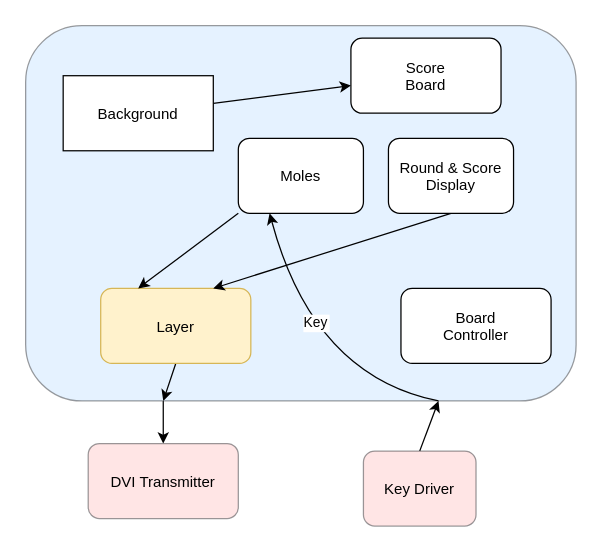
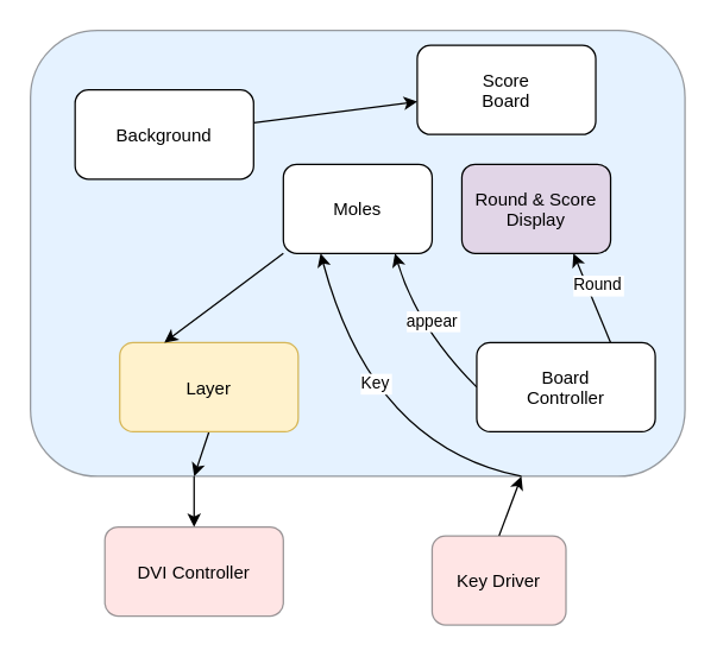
- <mxCell id="20" value="Background" style="rounded=0;" vertex="1" parent="1"><mxGeometry x="50" y="60" width="120" height="60" as="geometry" /></mxCell>
+ <mxCell id="20" value="Background" style="rounded=1;" vertex="1" parent="1"><mxGeometry x="50" y="60" width="120" height="60" as="geometry" /></mxCell>
- <mxCell id="12" value="Round &amp; Score&#10;Display" style="rounded=1;" vertex="1" parent="1"><mxGeometry x="310" y="110" width="100" height="60" as="geometry" /></mxCell>
+ <mxCell id="12" value="Round &amp; Score&#10;Display" style="rounded=1;fillColor=#e1d5e7;" vertex="1" parent="1"><mxGeometry x="310" y="110" width="100" height="60" as="geometry" /></mxCell>
- <mxCell id="11" value="" style="edgeStyle=none;exitX=0.5;exitY=1;exitDx=0;exitDy=0;entryX=0.75;entryY=0;entryDx=0;entryDy=0;startArrow=none;startFill=0;" edge="1" parent="1" source="12" target="8"><mxGeometry relative="1" as="geometry" /></mxCell>
+ <mxCell id="13" value="" style="edgeStyle=none;curved=1;exitX=0.75;exitY=0;exitDx=0;exitDy=0;entryX=0.75;entryY=1;entryDx=0;entryDy=0;strokeColor=default;startArrow=none;startFill=0;" edge="1" parent="1" source="17" target="12"><mxGeometry relative="1" as="geometry" /></mxCell>
+ <mxCell id="14" value="Round" style="edgeLabel;align=center;verticalAlign=middle;resizable=0;points=[];" vertex="1" connectable="0" parent="13"><mxGeometry x="0.24" y="-7" relative="1" as="geometry"><mxPoint as="offset" /></mxGeometry></mxCell>
+ <mxCell id="15" value="" style="edgeStyle=none;curved=1;exitX=0;exitY=0.5;exitDx=0;exitDy=0;entryX=0.75;entryY=1;entryDx=0;entryDy=0;strokeColor=default;startArrow=none;startFill=0;" edge="1" parent="1" source="17" target="10"><mxGeometry relative="1" as="geometry"><Array as="points"><mxPoint x="280" y="220" /></Array></mxGeometry></mxCell>
+ <mxCell id="16" value="appear" style="edgeLabel;align=center;verticalAlign=middle;resizable=0;points=[];" vertex="1" connectable="0" parent="15"><mxGeometry x="0.076" y="-11" relative="1" as="geometry"><mxPoint as="offset" /></mxGeometry></mxCell>
- <mxCell id="4" value="DVI Transmitter" style="rounded=1;opacity=50;fillColor=#ffcccc;strokeColor=#36393d;" vertex="1" parent="1"><mxGeometry x="70" y="354" width="120" height="60" as="geometry" /></mxCell>
+ <mxCell id="4" value="DVI Controller" style="rounded=1;opacity=50;fillColor=#ffcccc;strokeColor=#36393d;" vertex="1" parent="1"><mxGeometry x="70" y="354" width="120" height="60" as="geometry" /></mxCell>
